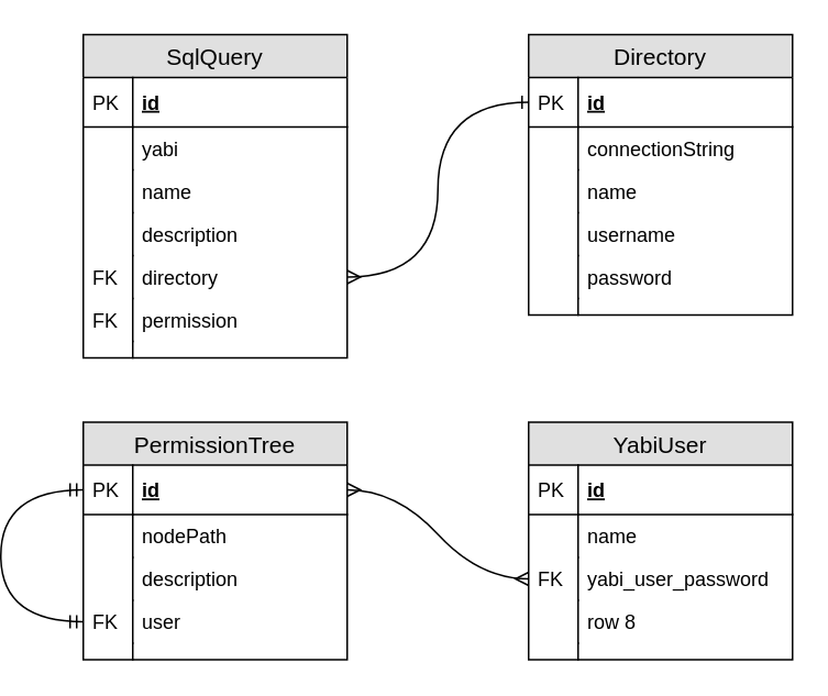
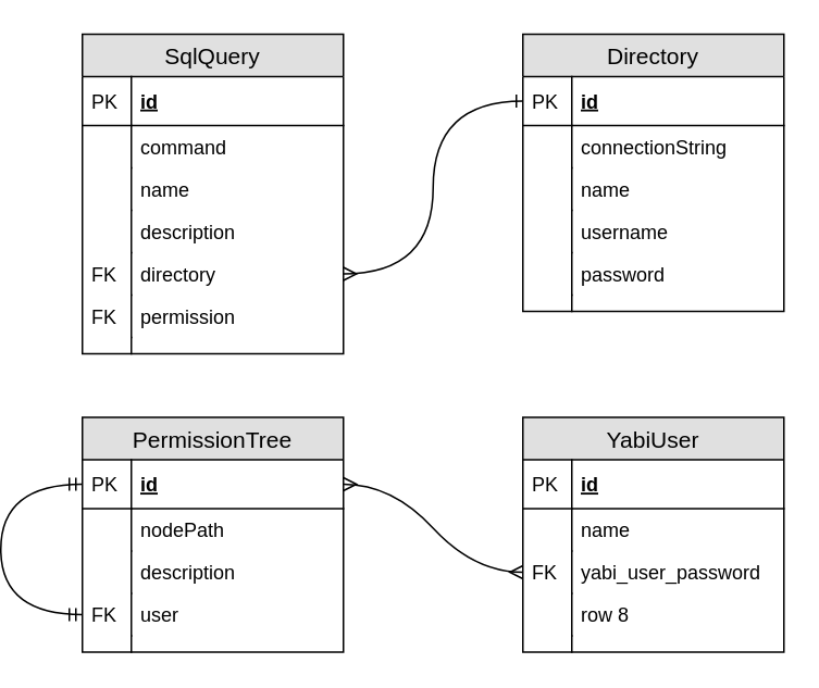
- <mxCell id="41" value="yabi&#10;" style="shape=partialRectangle;top=0;left=0;right=0;bottom=0;align=left;verticalAlign=top;fillColor=none;spacingLeft=34;spacingRight=4;overflow=hidden;rotatable=0;points=[[0,0.5],[1,0.5]];portConstraint=eastwest;dropTarget=0;fontSize=12;" vertex="1" parent="38"><mxGeometry y="56" width="160" height="26" as="geometry" /></mxCell>
+ <mxCell id="41" value="command&#10;" style="shape=partialRectangle;top=0;left=0;right=0;bottom=0;align=left;verticalAlign=top;fillColor=none;spacingLeft=34;spacingRight=4;overflow=hidden;rotatable=0;points=[[0,0.5],[1,0.5]];portConstraint=eastwest;dropTarget=0;fontSize=12;" vertex="1" parent="38"><mxGeometry y="56" width="160" height="26" as="geometry" /></mxCell>
